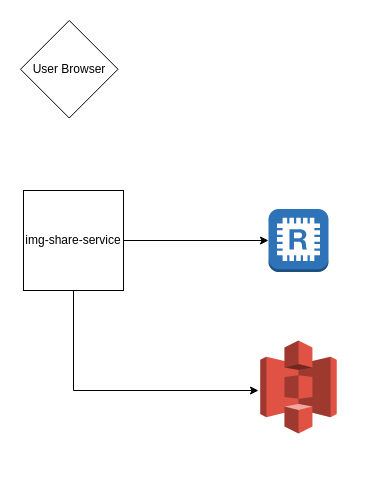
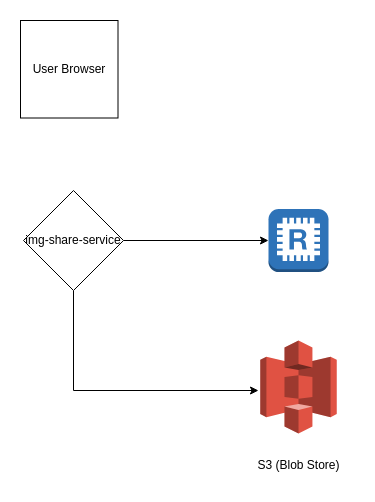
- <mxCell id="2" value="User Browser" style="rhombus;whiteSpace=wrap;html=1;aspect=fixed;" vertex="1" parent="1"><mxGeometry x="20" y="20" width="97.5" height="97.5" as="geometry" /></mxCell>
+ <mxCell id="2" value="User Browser" style="whiteSpace=wrap;html=1;aspect=fixed;" vertex="1" parent="1"><mxGeometry x="20" y="20" width="97.5" height="97.5" as="geometry" /></mxCell>
- <mxCell id="5" value="img-share-service" style="whiteSpace=wrap;html=1;aspect=fixed;" vertex="1" parent="1"><mxGeometry x="23" y="190" width="100" height="100" as="geometry" /></mxCell>
+ <mxCell id="5" value="img-share-service" style="rhombus;whiteSpace=wrap;html=1;aspect=fixed;" vertex="1" parent="1"><mxGeometry x="23" y="190" width="100" height="100" as="geometry" /></mxCell>
+ <mxCell id="8" value="S3 (Blob Store)" style="text;html=1;align=center;verticalAlign=middle;resizable=0;points=[];autosize=1;strokeColor=none;fillColor=none;" vertex="1" parent="1"><mxGeometry x="243" y="450" width="110" height="30" as="geometry" /></mxCell>
